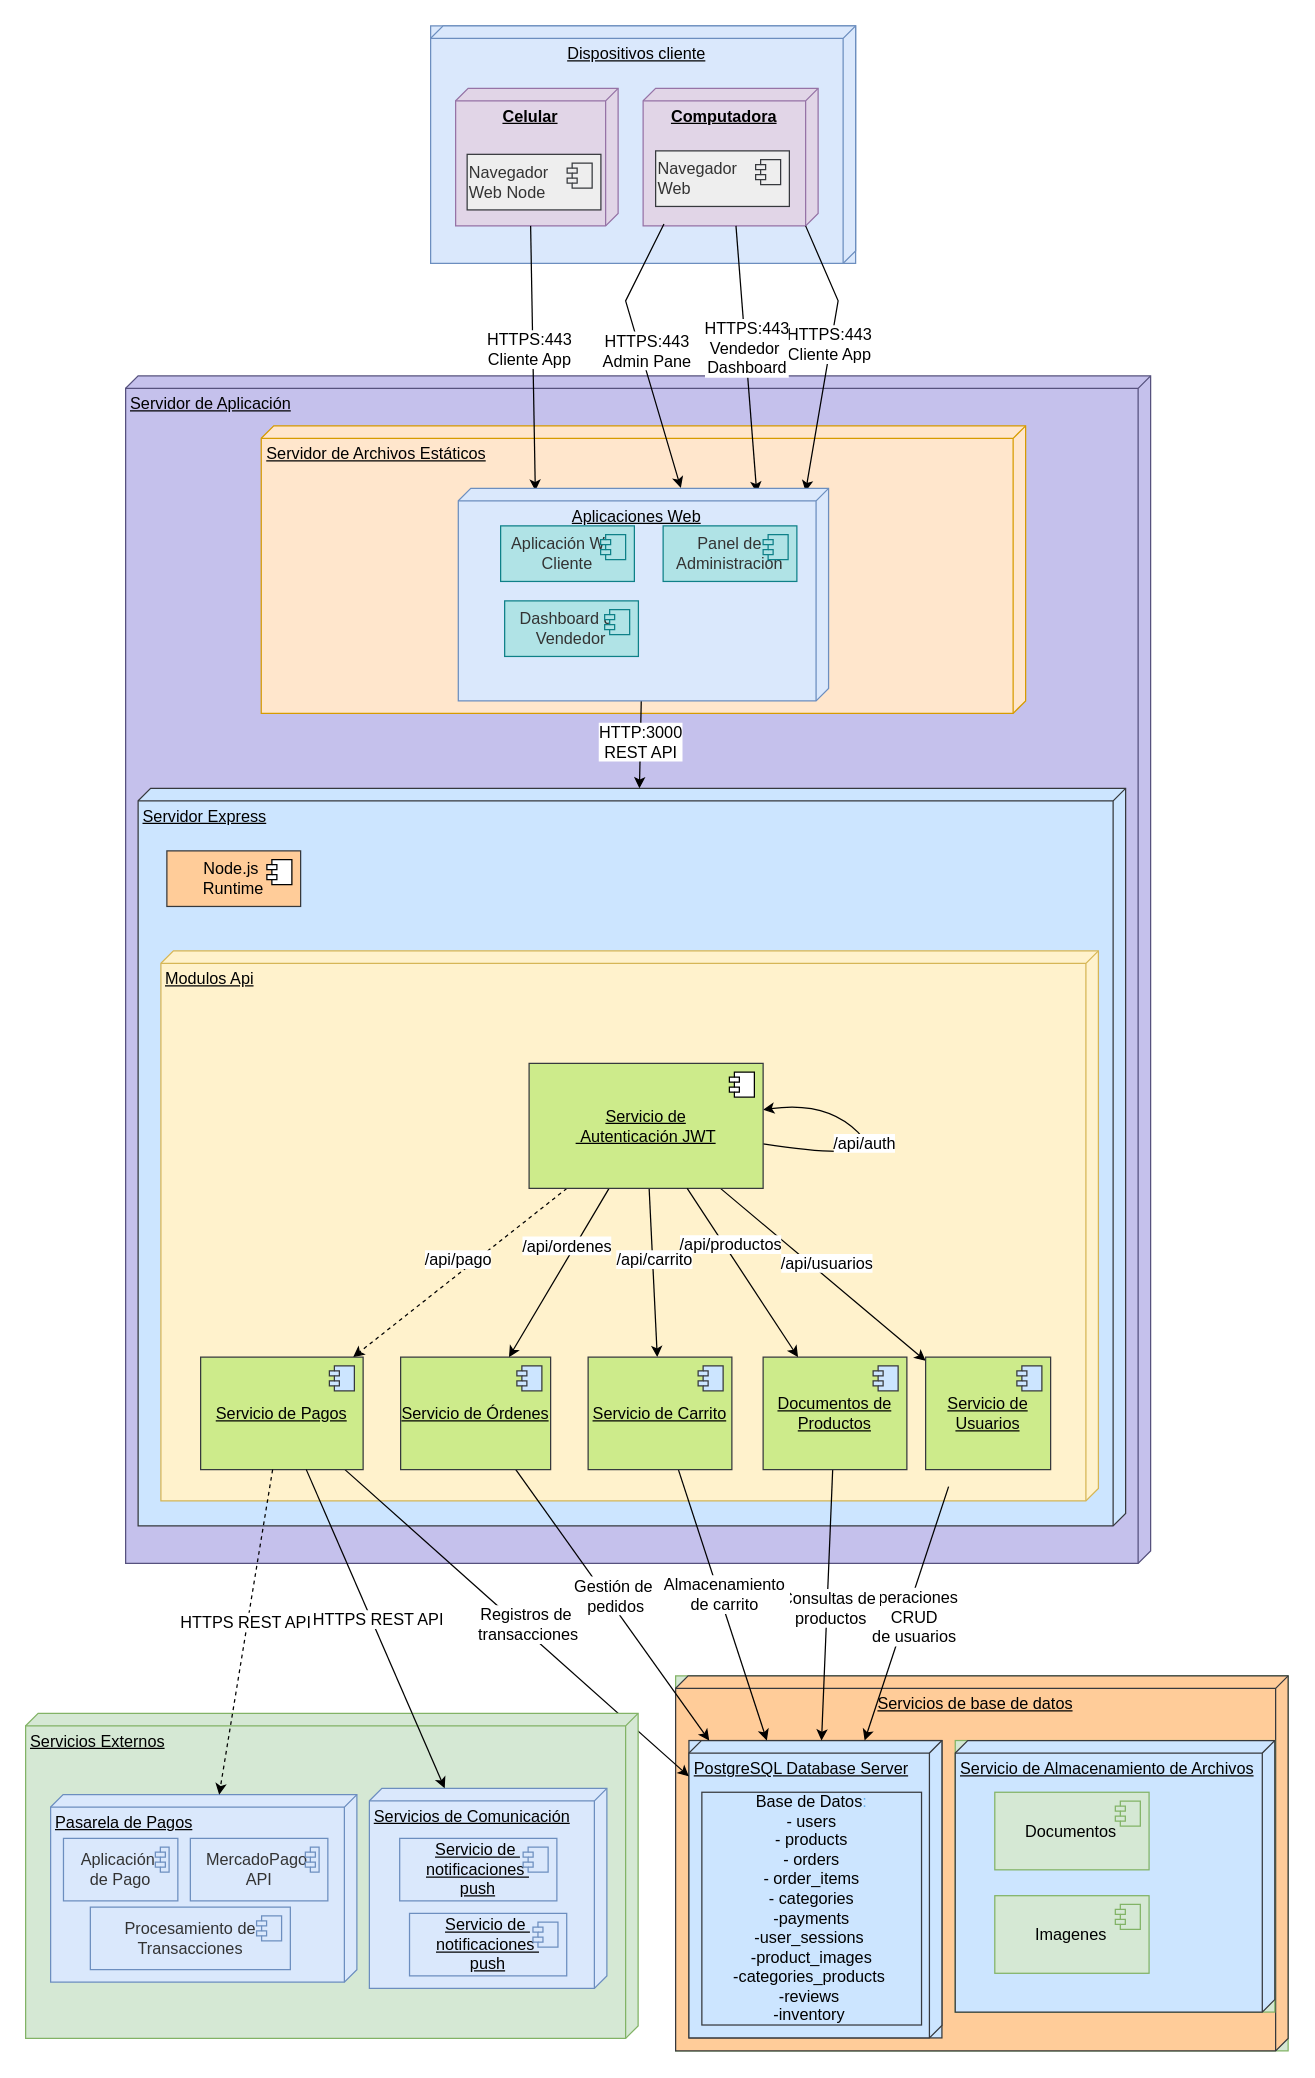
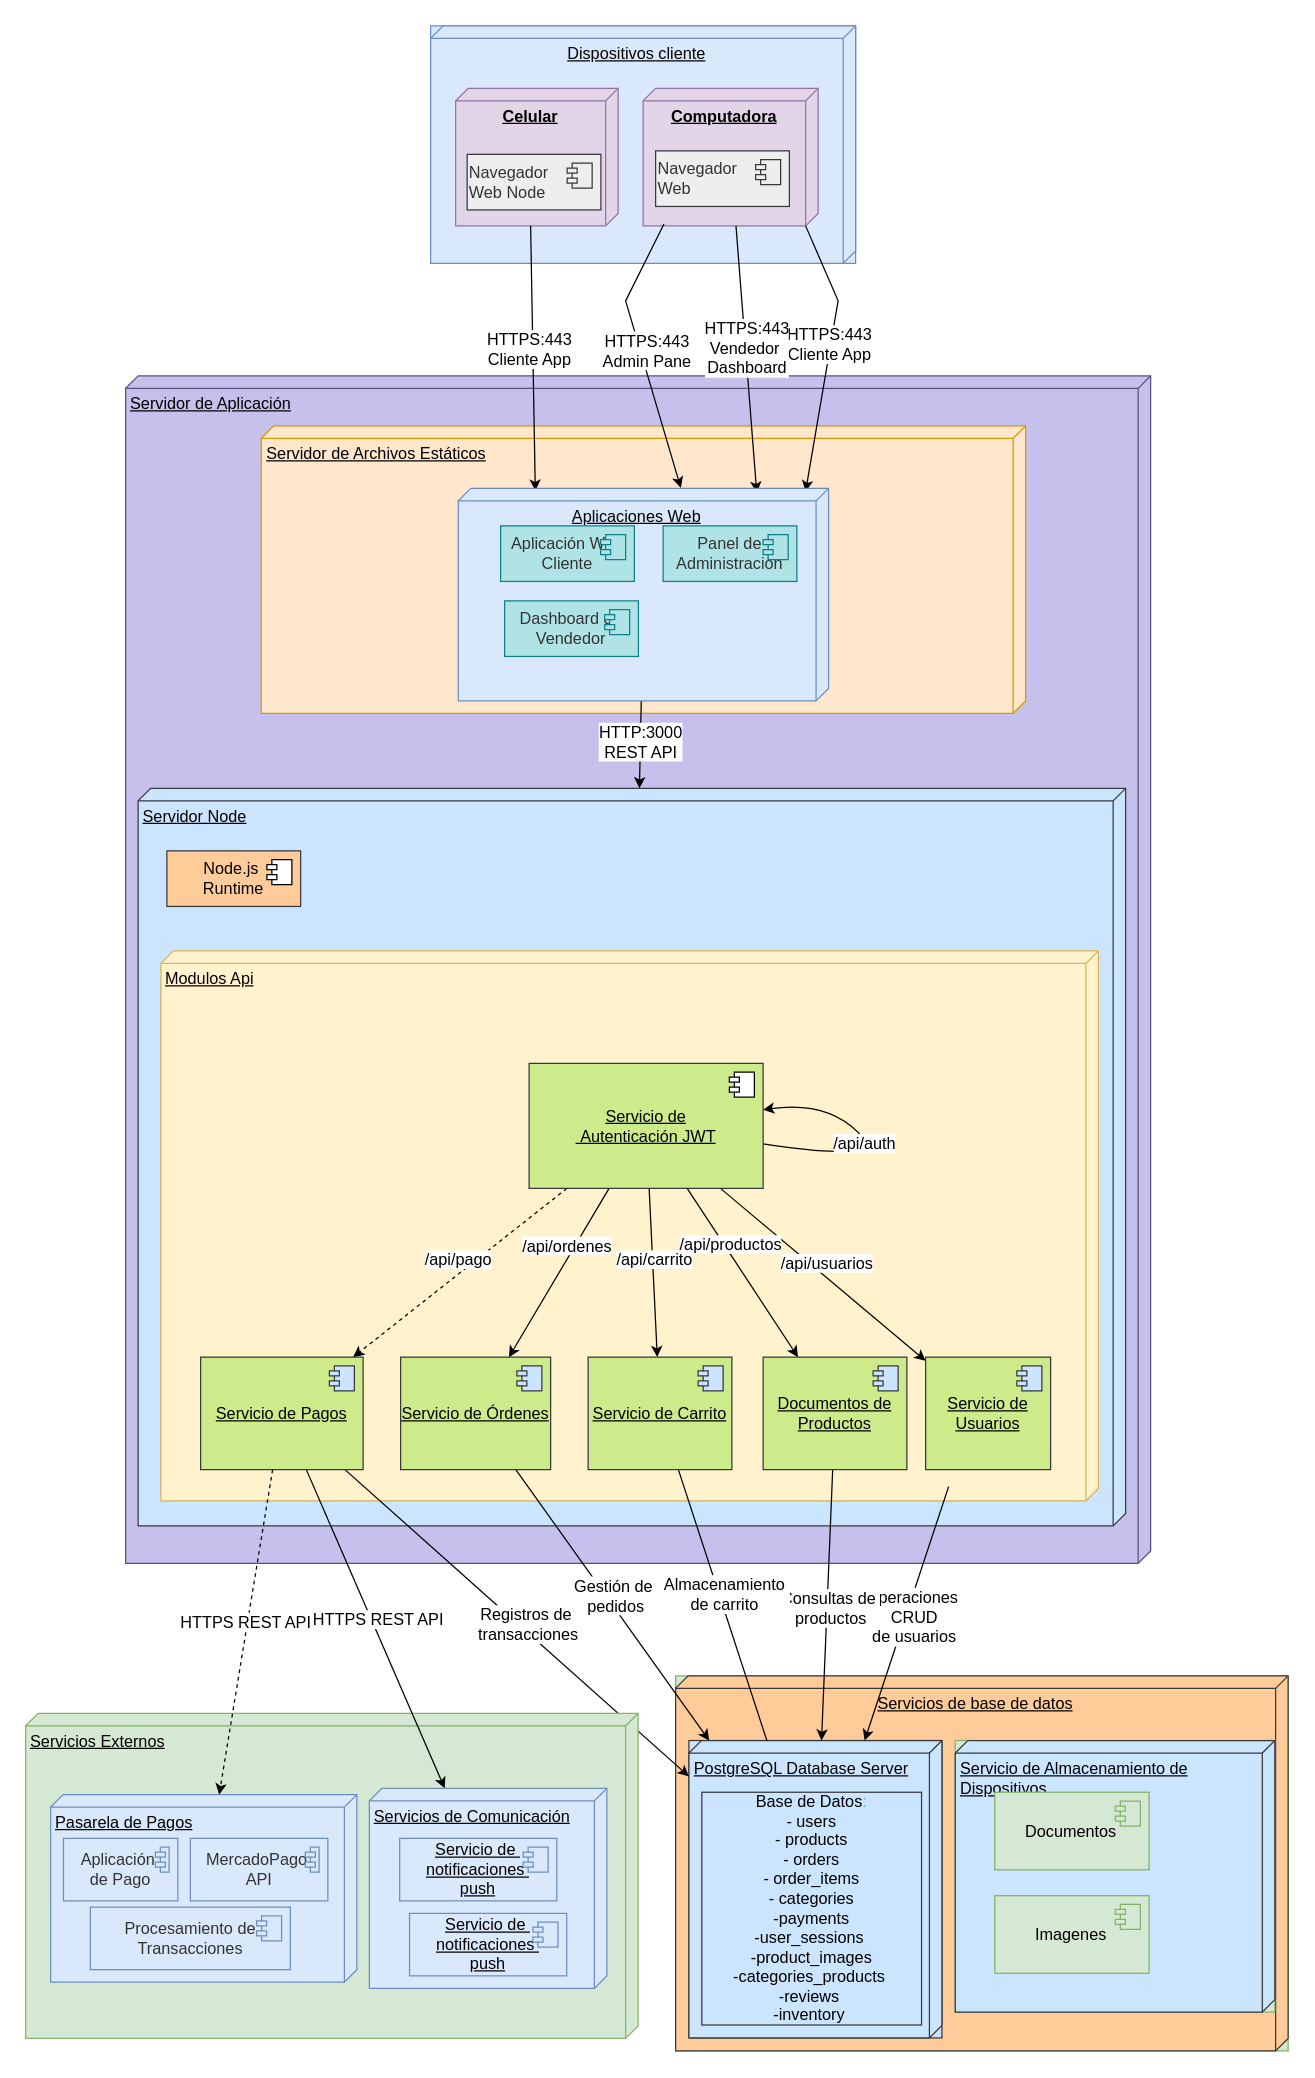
- <mxCell id="4" value="&lt;span style=&quot;text-wrap-mode: nowrap;&quot;&gt;Servidor Express&lt;/span&gt;" style="verticalAlign=top;align=left;spacingTop=8;spacingLeft=2;spacingRight=12;shape=cube;size=10;direction=south;fontStyle=4;html=1;whiteSpace=wrap;fillColor=#cce5ff;strokeColor=#36393d;fontSize=13;" vertex="1" parent="1"><mxGeometry x="110" y="630" width="790" height="590" as="geometry" /></mxCell>
+ <mxCell id="4" value="&lt;span style=&quot;text-wrap-mode: nowrap;&quot;&gt;Servidor Node&lt;/span&gt;" style="verticalAlign=top;align=left;spacingTop=8;spacingLeft=2;spacingRight=12;shape=cube;size=10;direction=south;fontStyle=4;html=1;whiteSpace=wrap;fillColor=#cce5ff;strokeColor=#36393d;fontSize=13;" vertex="1" parent="1"><mxGeometry x="110" y="630" width="790" height="590" as="geometry" /></mxCell>
- <mxCell id="30" value="" style="endArrow=classic;html=1;rounded=0;fontSize=13;" parent="1" source="69" target="18" edge="1"><mxGeometry width="50" height="50" relative="1" as="geometry"><mxPoint x="514.712" y="1200" as="sourcePoint" /><mxPoint x="609" y="1465" as="targetPoint" /></mxGeometry></mxCell>
+ <mxCell id="30" value="" style="endArrow=none;html=1;rounded=0;fontSize=13;" parent="1" source="69" target="18" edge="1"><mxGeometry width="50" height="50" relative="1" as="geometry"><mxPoint x="514.712" y="1200" as="sourcePoint" /><mxPoint x="609" y="1465" as="targetPoint" /></mxGeometry></mxCell>
- <mxCell id="21" value="Servicio de Almacenamiento de Archivos" style="verticalAlign=top;align=left;spacingTop=8;spacingLeft=2;spacingRight=12;shape=cube;size=10;direction=south;fontStyle=4;html=1;whiteSpace=wrap;movable=1;resizable=1;rotatable=1;deletable=1;editable=1;locked=0;connectable=1;container=0;fillColor=#cce5ff;strokeColor=#36393d;fontSize=13;" parent="20" vertex="1"><mxGeometry width="255.652" height="217.241" as="geometry" /></mxCell>
+ <mxCell id="21" value="Servicio de Almacenamiento de Dispositivos" style="verticalAlign=top;align=left;spacingTop=8;spacingLeft=2;spacingRight=12;shape=cube;size=10;direction=south;fontStyle=4;html=1;whiteSpace=wrap;movable=1;resizable=1;rotatable=1;deletable=1;editable=1;locked=0;connectable=1;container=0;fillColor=#cce5ff;strokeColor=#36393d;fontSize=13;" parent="20" vertex="1"><mxGeometry width="255.652" height="217.241" as="geometry" /></mxCell>
